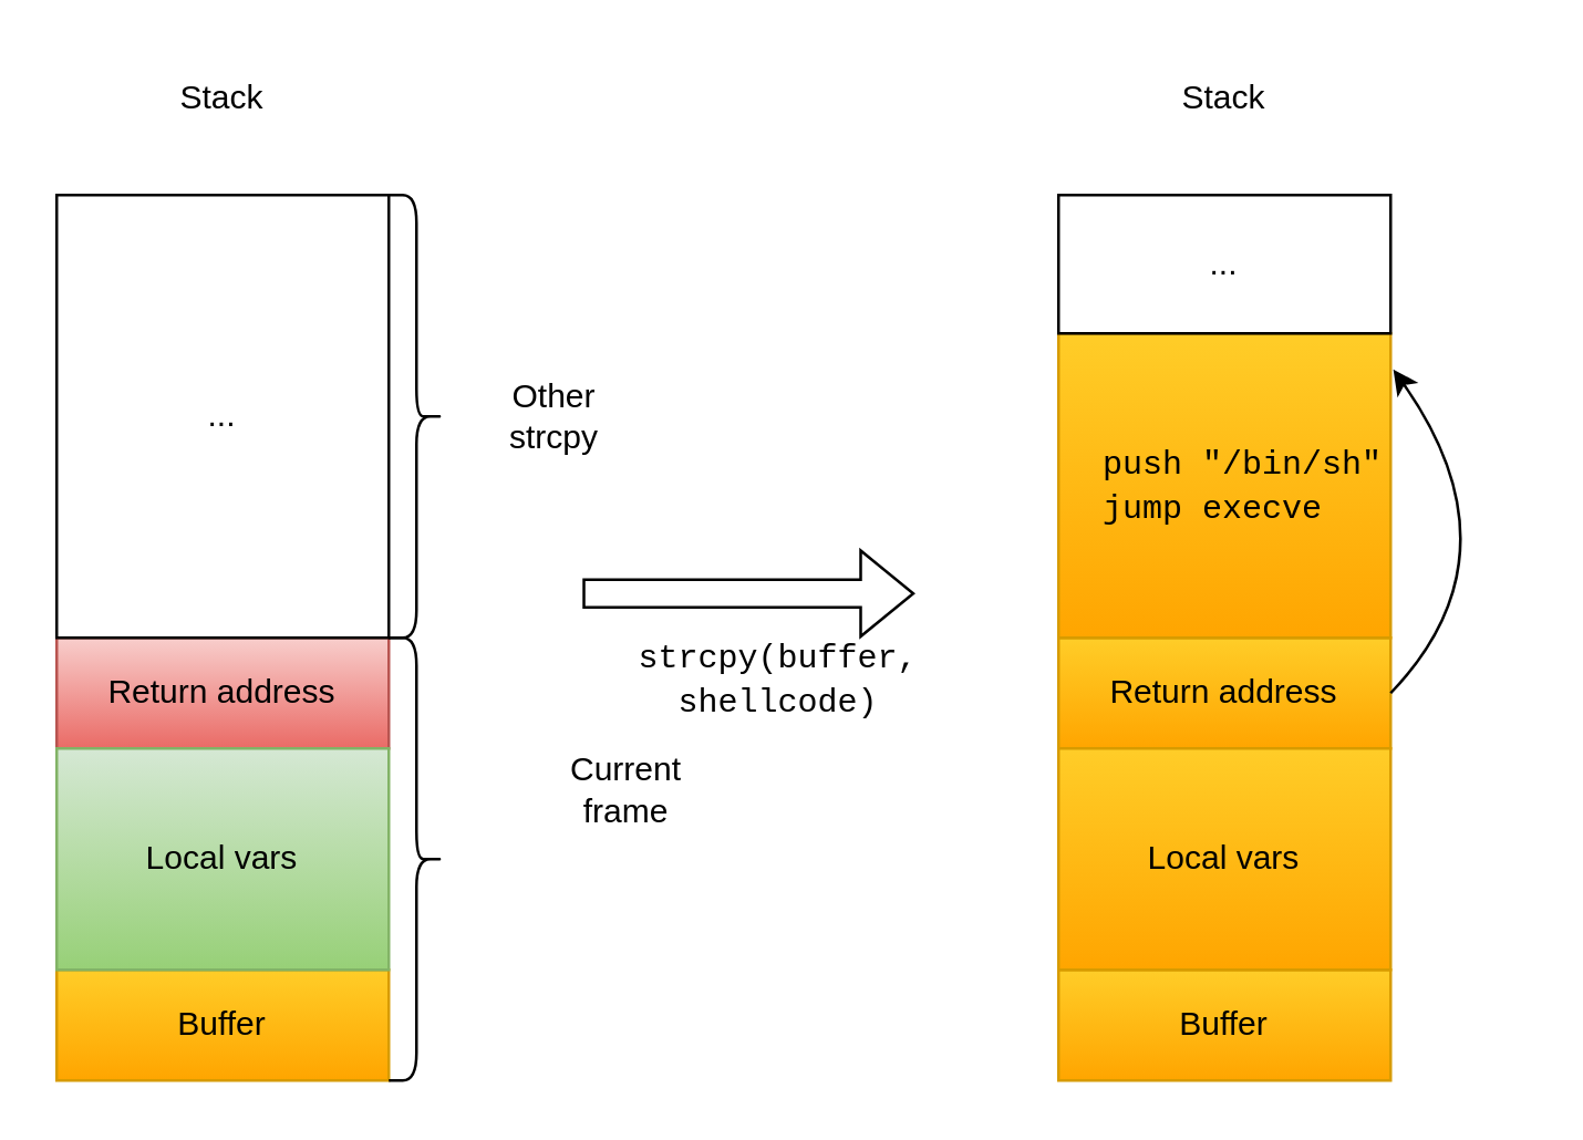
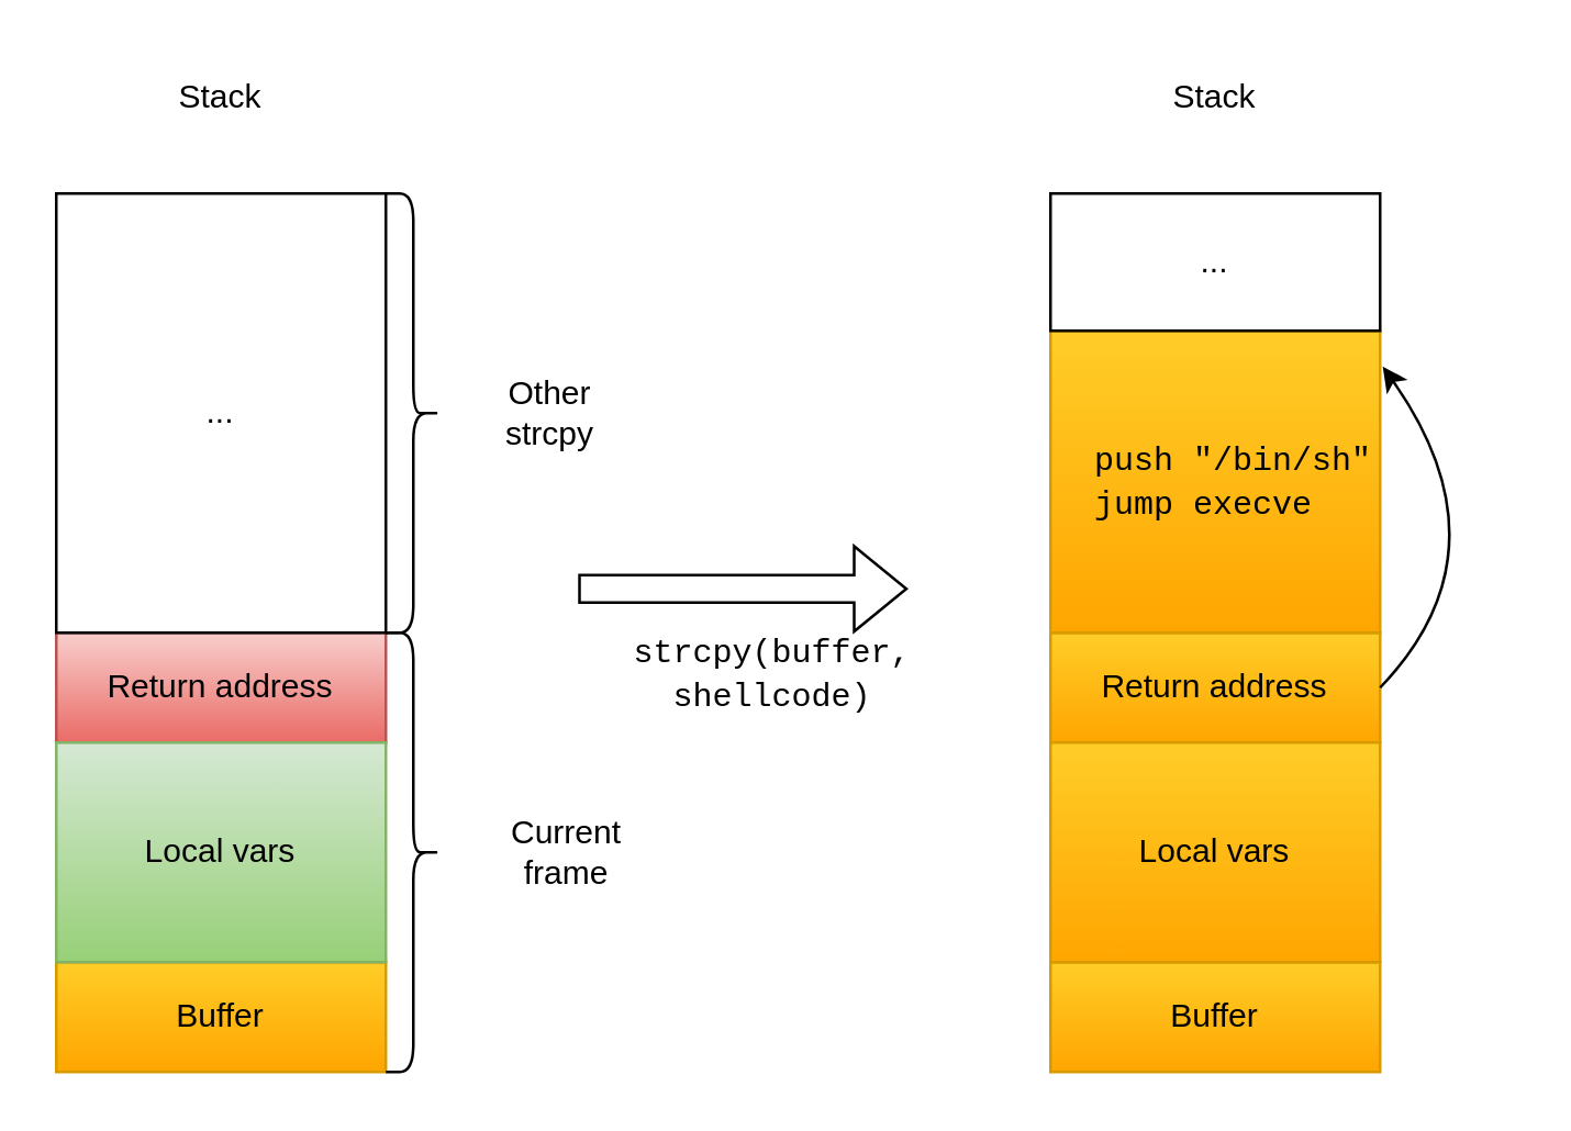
- <mxCell id="9" value="Current frame" style="text;html=1;align=center;verticalAlign=middle;whiteSpace=wrap;rounded=0;" vertex="1" parent="1"><mxGeometry x="196" y="270" width="60" height="30" as="geometry" /></mxCell>
+ <mxCell id="9" value="Current frame" style="text;html=1;align=center;verticalAlign=middle;whiteSpace=wrap;rounded=0;" vertex="1" parent="1"><mxGeometry x="176" y="295" width="60" height="30" as="geometry" /></mxCell>
